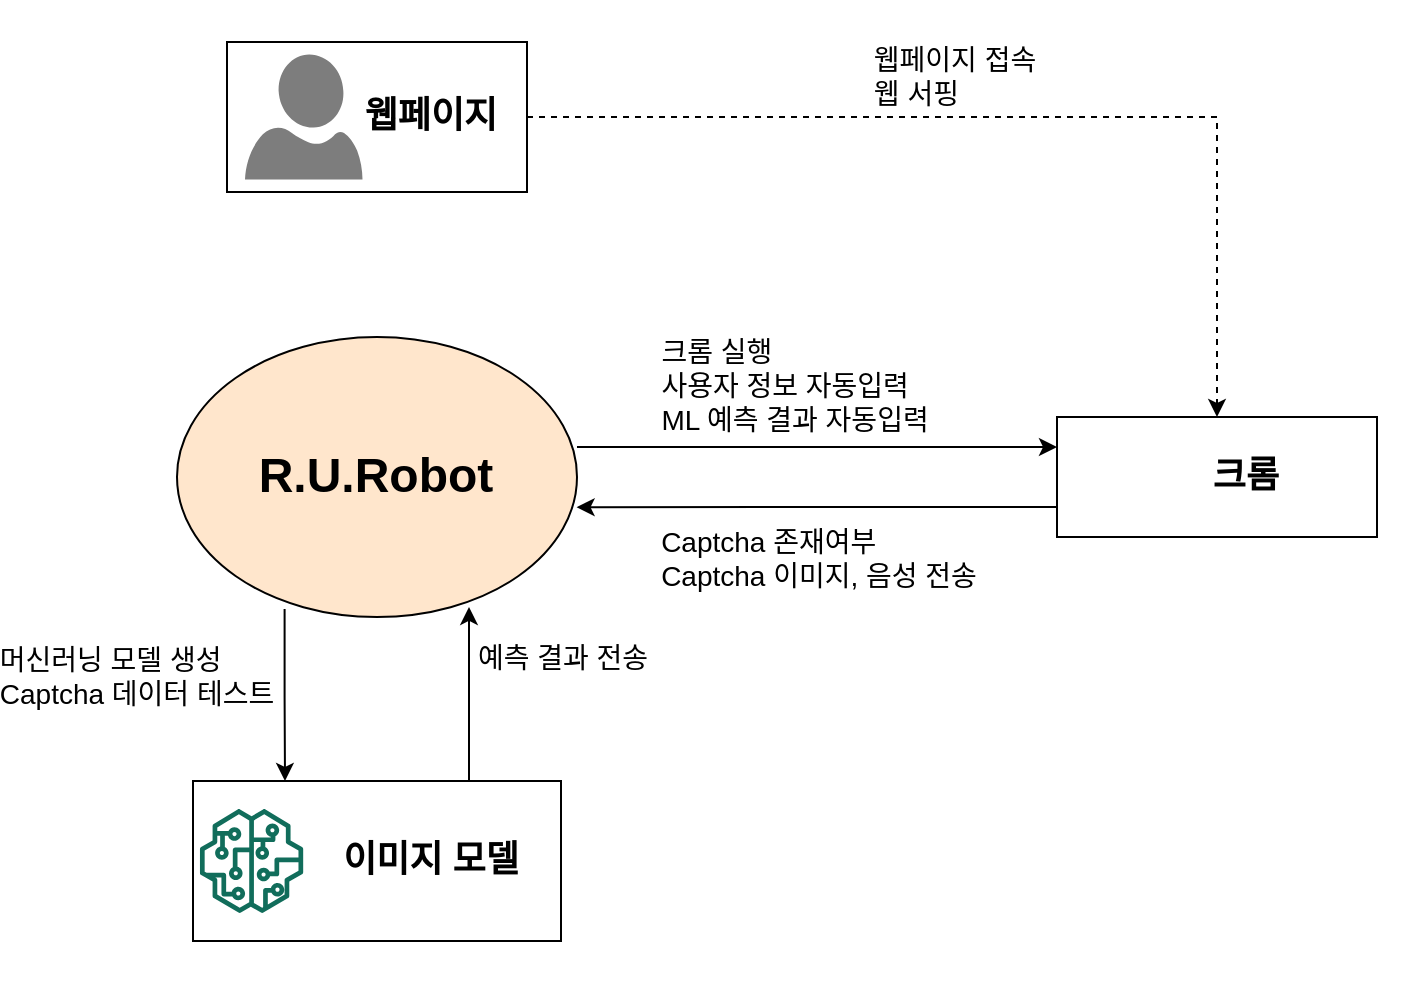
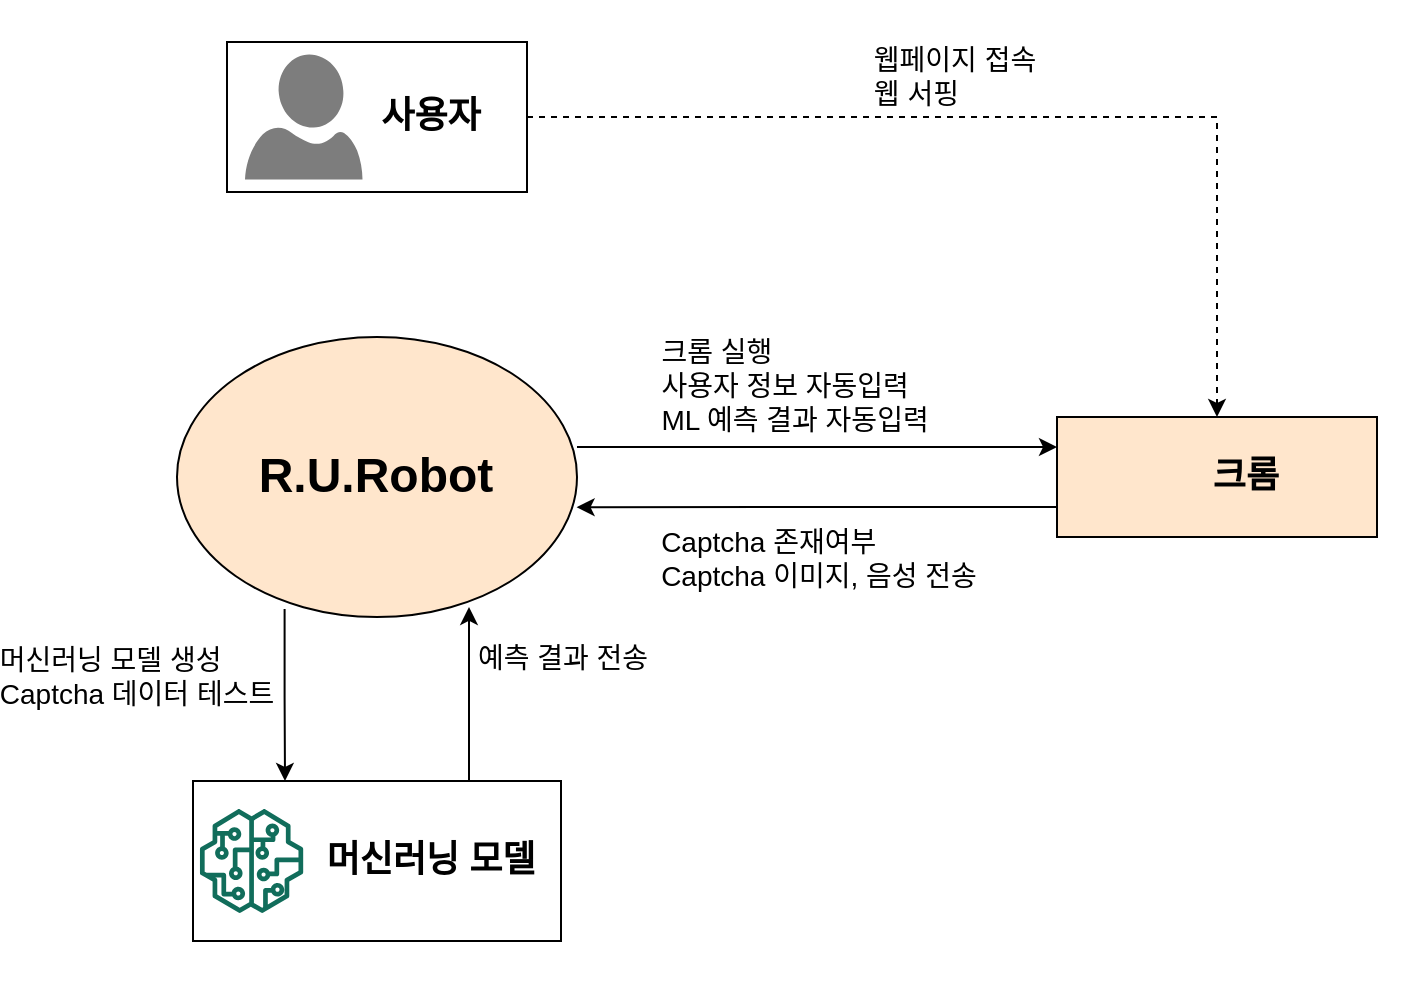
- <mxCell id="17" value="&lt;h2&gt;&amp;nbsp; &amp;nbsp; &amp;nbsp; &amp;nbsp; &amp;nbsp; &amp;nbsp;웹페이지&lt;/h2&gt;" style="rounded=0;whiteSpace=wrap;html=1;" vertex="1" parent="16"><mxGeometry width="150" height="75" as="geometry" /></mxCell>
+ <mxCell id="17" value="&lt;h2&gt;&amp;nbsp; &amp;nbsp; &amp;nbsp; &amp;nbsp; &amp;nbsp; &amp;nbsp;사용자&lt;/h2&gt;" style="rounded=0;whiteSpace=wrap;html=1;" vertex="1" parent="16"><mxGeometry width="150" height="75" as="geometry" /></mxCell>
- <mxCell id="11" value="&lt;h2 style=&quot;text-align: right&quot;&gt;&amp;nbsp; &amp;nbsp; &amp;nbsp; 크롬&lt;/h2&gt;" style="rounded=0;whiteSpace=wrap;html=1;" vertex="1" parent="10"><mxGeometry width="160" height="60" as="geometry" /></mxCell>
+ <mxCell id="11" value="&lt;h2 style=&quot;text-align: right&quot;&gt;&amp;nbsp; &amp;nbsp; &amp;nbsp; 크롬&lt;/h2&gt;" style="rounded=0;whiteSpace=wrap;html=1;fillColor=#ffe6cc;" vertex="1" parent="10"><mxGeometry width="160" height="60" as="geometry" /></mxCell>
- <mxCell id="20" value="&lt;h2 style=&quot;text-align: right&quot;&gt;&amp;nbsp; &amp;nbsp; &amp;nbsp; &amp;nbsp; &amp;nbsp; &amp;nbsp;이미지 모델&lt;/h2&gt;" style="rounded=0;whiteSpace=wrap;html=1;" vertex="1" parent="19"><mxGeometry width="184" height="80" as="geometry" /></mxCell>
+ <mxCell id="20" value="&lt;h2 style=&quot;text-align: right&quot;&gt;&amp;nbsp; &amp;nbsp; &amp;nbsp; &amp;nbsp; &amp;nbsp; &amp;nbsp;머신러닝 모델&lt;/h2&gt;" style="rounded=0;whiteSpace=wrap;html=1;" vertex="1" parent="19"><mxGeometry width="184" height="80" as="geometry" /></mxCell>
